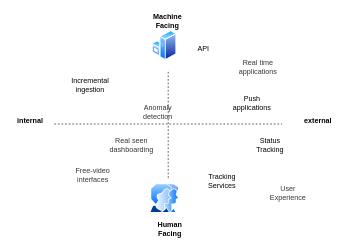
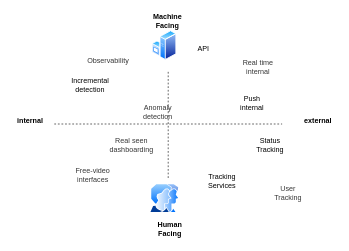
+ <mxCell id="10" value="Observability" style="text;html=1;align=center;verticalAlign=middle;whiteSpace=wrap;rounded=0;fontColor=#363636;" vertex="1" parent="1"><mxGeometry x="150" y="86" width="60" height="30" as="geometry" /></mxCell>
- <mxCell id="12" value="Real time applications" style="text;html=1;align=center;verticalAlign=middle;whiteSpace=wrap;rounded=0;fontColor=#363636;" vertex="1" parent="1"><mxGeometry x="400" y="96" width="60" height="30" as="geometry" /></mxCell>
+ <mxCell id="12" value="Real time internal" style="text;html=1;align=center;verticalAlign=middle;whiteSpace=wrap;rounded=0;fontColor=#363636;" vertex="1" parent="1"><mxGeometry x="400" y="96" width="60" height="30" as="geometry" /></mxCell>
- <mxCell id="18" value="Incremental ingestion" style="text;html=1;align=center;verticalAlign=middle;whiteSpace=wrap;rounded=0;" vertex="1" parent="1"><mxGeometry x="120" y="126" width="60" height="30" as="geometry" /></mxCell>
+ <mxCell id="18" value="Incremental detection" style="text;html=1;align=center;verticalAlign=middle;whiteSpace=wrap;rounded=0;" vertex="1" parent="1"><mxGeometry x="120" y="126" width="60" height="30" as="geometry" /></mxCell>
- <mxCell id="15" value="Push applications" style="text;html=1;align=center;verticalAlign=middle;whiteSpace=wrap;rounded=0;" vertex="1" parent="1"><mxGeometry x="390" y="156" width="60" height="30" as="geometry" /></mxCell>
+ <mxCell id="15" value="Push internal" style="text;html=1;align=center;verticalAlign=middle;whiteSpace=wrap;rounded=0;" vertex="1" parent="1"><mxGeometry x="390" y="156" width="60" height="30" as="geometry" /></mxCell>
- <mxCell id="13" value="User Experience" style="text;html=1;align=center;verticalAlign=middle;whiteSpace=wrap;rounded=0;fontColor=#363636;" vertex="1" parent="1"><mxGeometry x="450" y="306" width="60" height="30" as="geometry" /></mxCell>
+ <mxCell id="13" value="User Tracking" style="text;html=1;align=center;verticalAlign=middle;whiteSpace=wrap;rounded=0;fontColor=#363636;" vertex="1" parent="1"><mxGeometry x="450" y="306" width="60" height="30" as="geometry" /></mxCell>
